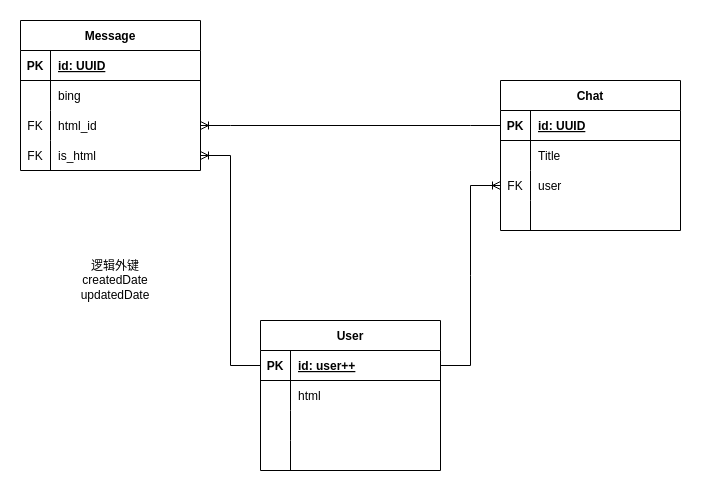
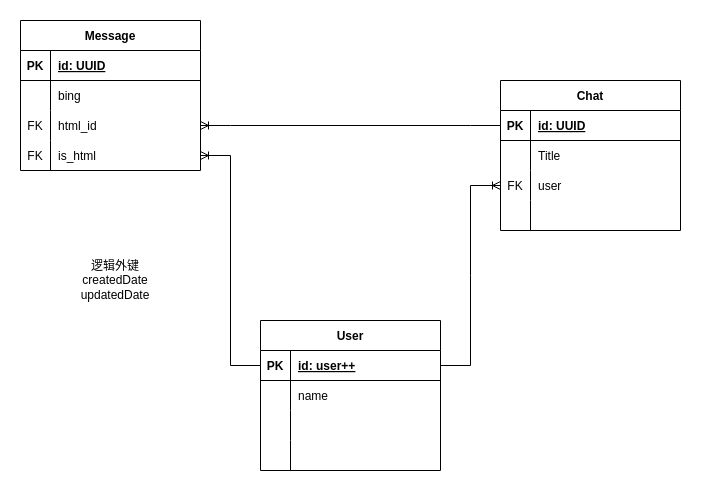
- <mxCell id="35" value="html" style="shape=partialRectangle;connectable=0;fillColor=none;top=0;left=0;bottom=0;right=0;align=left;spacingLeft=6;overflow=hidden;" vertex="1" parent="33"><mxGeometry x="30" width="150" height="30" as="geometry"><mxRectangle width="150" height="30" as="alternateBounds" /></mxGeometry></mxCell>
+ <mxCell id="35" value="name" style="shape=partialRectangle;connectable=0;fillColor=none;top=0;left=0;bottom=0;right=0;align=left;spacingLeft=6;overflow=hidden;" vertex="1" parent="33"><mxGeometry x="30" width="150" height="30" as="geometry"><mxRectangle width="150" height="30" as="alternateBounds" /></mxGeometry></mxCell>
